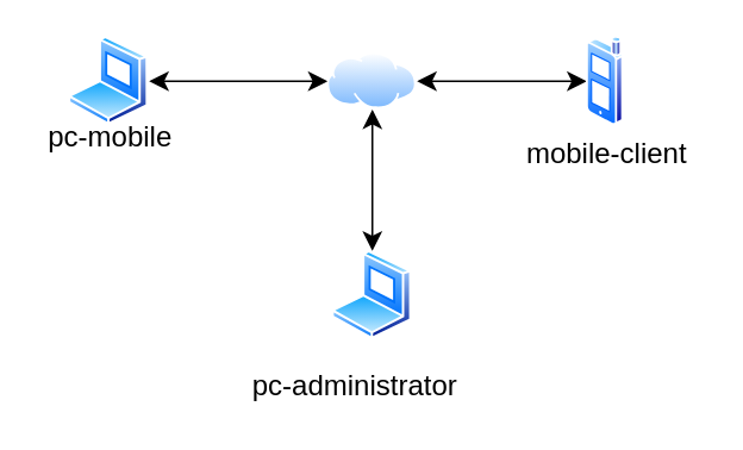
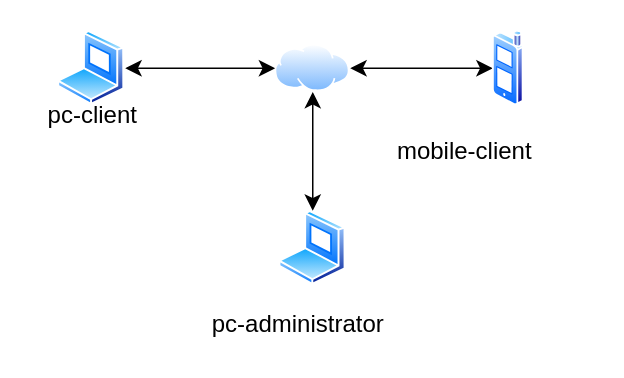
- <mxCell id="9" value="pc-mobile" style="text;html=1;align=center;verticalAlign=middle;resizable=0;points=[];autosize=1;strokeColor=none;fillColor=none;fontSize=16;" vertex="1" parent="1"><mxGeometry x="20.5" y="60.75" width="80" height="30" as="geometry" /></mxCell>
+ <mxCell id="9" value="pc-client" style="text;html=1;align=center;verticalAlign=middle;resizable=0;points=[];autosize=1;strokeColor=none;fillColor=none;fontSize=16;" vertex="1" parent="1"><mxGeometry x="20.5" y="60.75" width="80" height="30" as="geometry" /></mxCell>
- <mxCell id="10" value="mobile-client" style="text;html=1;align=center;verticalAlign=middle;resizable=0;points=[];autosize=1;strokeColor=none;fillColor=none;fontSize=16;" vertex="1" parent="1"><mxGeometry x="283.5" y="70" width="110" height="30" as="geometry" /></mxCell>
+ <mxCell id="10" value="mobile-client" style="text;html=1;align=center;verticalAlign=middle;resizable=0;points=[];autosize=1;strokeColor=none;fillColor=none;fontSize=16;" vertex="1" parent="1"><mxGeometry x="253.5" y="85" width="110" height="30" as="geometry" /></mxCell>
